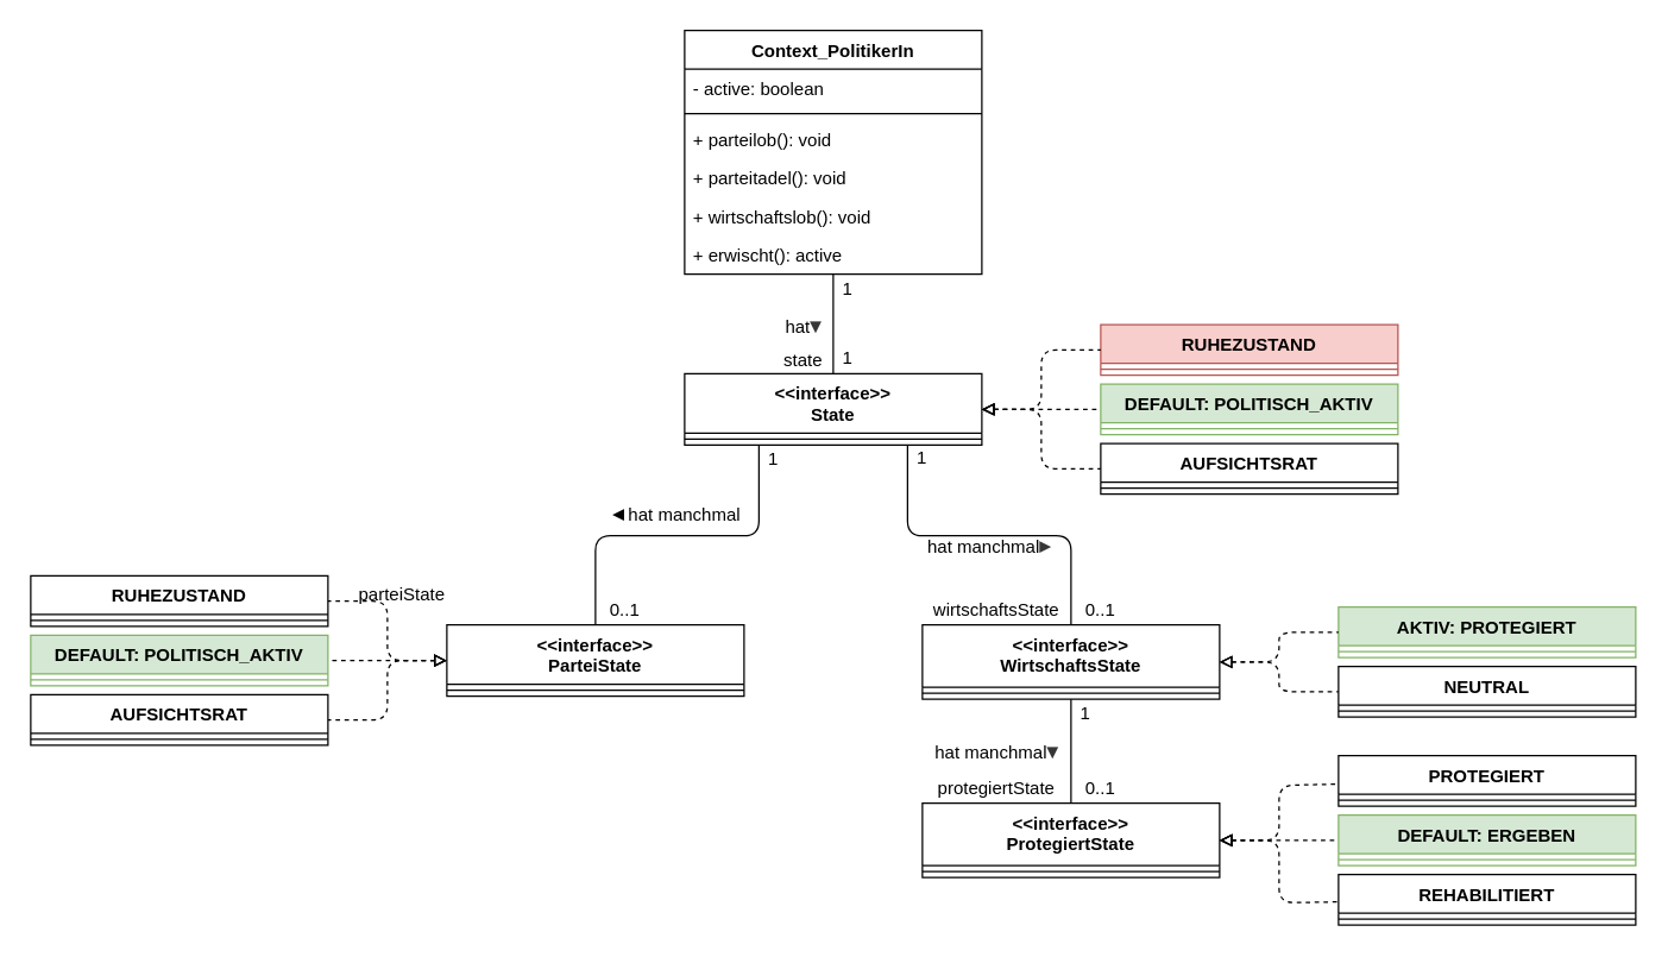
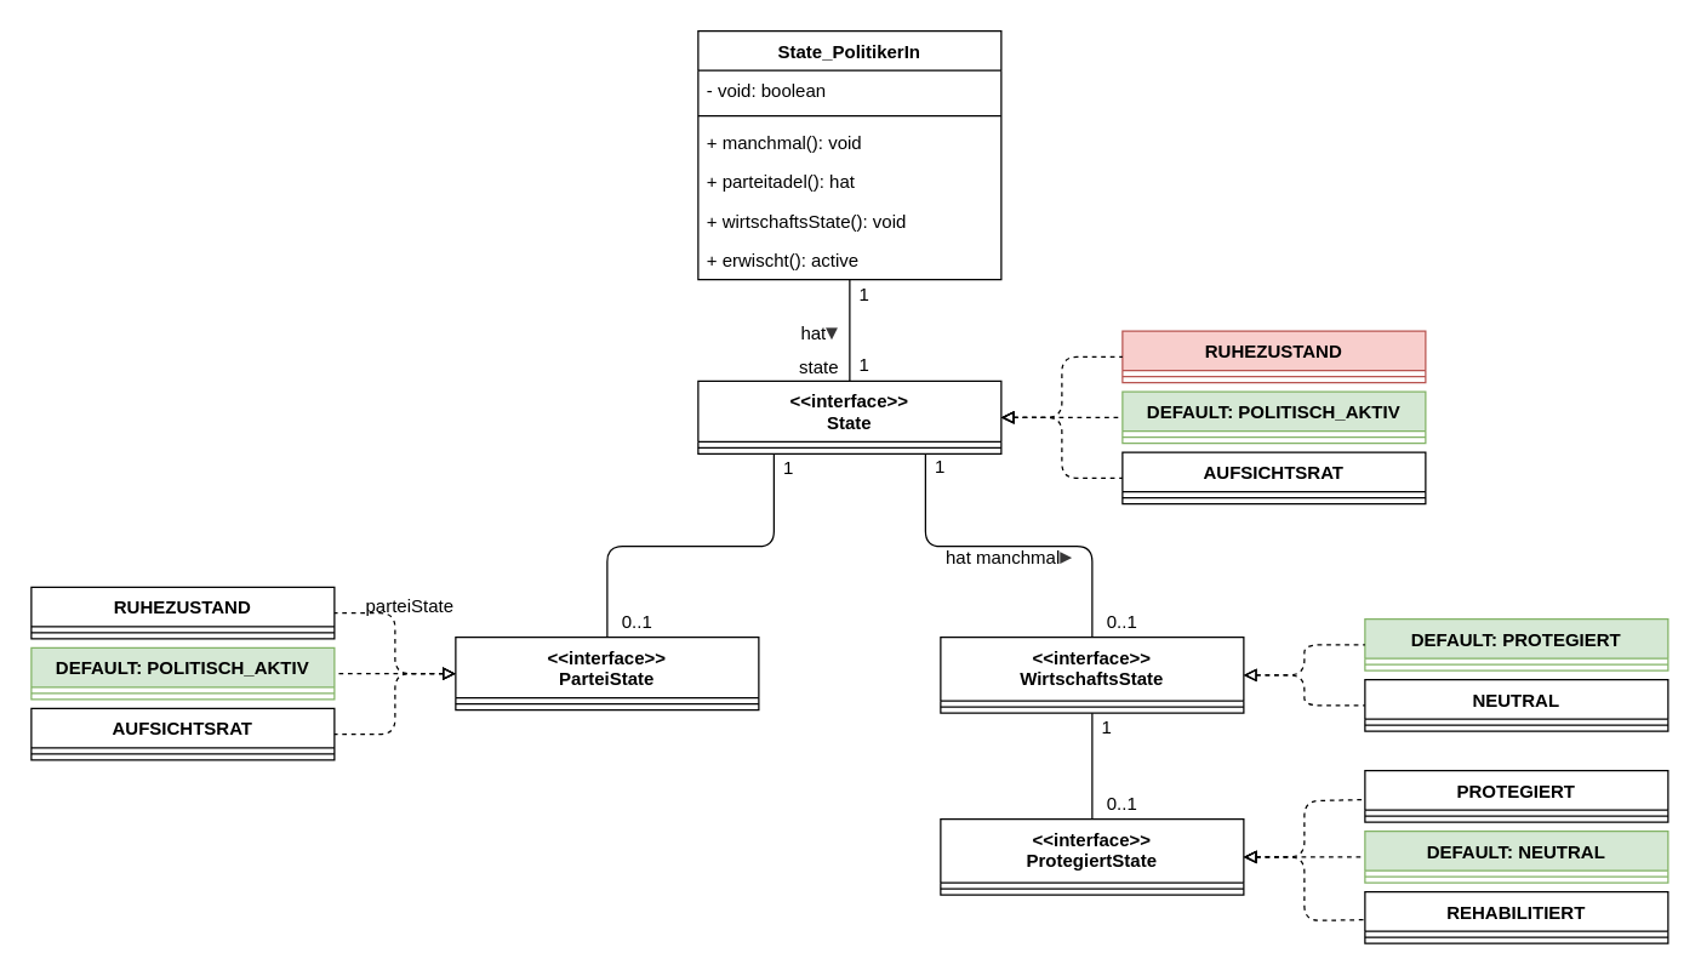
- <mxCell id="2" value="Context_PolitikerIn" style="swimlane;fontStyle=1;align=center;verticalAlign=top;childLayout=stackLayout;horizontal=1;startSize=26;horizontalStack=0;resizeParent=1;resizeParentMax=0;resizeLast=0;collapsible=1;marginBottom=0;" parent="1" vertex="1"><mxGeometry x="460" y="20" width="200" height="164" as="geometry" /></mxCell>
+ <mxCell id="2" value="State_PolitikerIn" style="swimlane;fontStyle=1;align=center;verticalAlign=top;childLayout=stackLayout;horizontal=1;startSize=26;horizontalStack=0;resizeParent=1;resizeParentMax=0;resizeLast=0;collapsible=1;marginBottom=0;" parent="1" vertex="1"><mxGeometry x="460" y="20" width="200" height="164" as="geometry" /></mxCell>
- <mxCell id="3" value="- active: boolean" style="text;strokeColor=none;fillColor=none;align=left;verticalAlign=top;spacingLeft=4;spacingRight=4;overflow=hidden;rotatable=0;points=[[0,0.5],[1,0.5]];portConstraint=eastwest;" parent="2" vertex="1"><mxGeometry y="26" width="200" height="26" as="geometry" /></mxCell>
+ <mxCell id="3" value="- void: boolean" style="text;strokeColor=none;fillColor=none;align=left;verticalAlign=top;spacingLeft=4;spacingRight=4;overflow=hidden;rotatable=0;points=[[0,0.5],[1,0.5]];portConstraint=eastwest;" parent="2" vertex="1"><mxGeometry y="26" width="200" height="26" as="geometry" /></mxCell>
- <mxCell id="5" value="+ parteilob(): void" style="text;strokeColor=none;fillColor=none;align=left;verticalAlign=top;spacingLeft=4;spacingRight=4;overflow=hidden;rotatable=0;points=[[0,0.5],[1,0.5]];portConstraint=eastwest;" parent="2" vertex="1"><mxGeometry y="60" width="200" height="26" as="geometry" /></mxCell>
+ <mxCell id="5" value="+ manchmal(): void" style="text;strokeColor=none;fillColor=none;align=left;verticalAlign=top;spacingLeft=4;spacingRight=4;overflow=hidden;rotatable=0;points=[[0,0.5],[1,0.5]];portConstraint=eastwest;" parent="2" vertex="1"><mxGeometry y="60" width="200" height="26" as="geometry" /></mxCell>
- <mxCell id="6" value="+ parteitadel(): void" style="text;strokeColor=none;fillColor=none;align=left;verticalAlign=top;spacingLeft=4;spacingRight=4;overflow=hidden;rotatable=0;points=[[0,0.5],[1,0.5]];portConstraint=eastwest;" parent="2" vertex="1"><mxGeometry y="86" width="200" height="26" as="geometry" /></mxCell>
+ <mxCell id="6" value="+ parteitadel(): hat" style="text;strokeColor=none;fillColor=none;align=left;verticalAlign=top;spacingLeft=4;spacingRight=4;overflow=hidden;rotatable=0;points=[[0,0.5],[1,0.5]];portConstraint=eastwest;" parent="2" vertex="1"><mxGeometry y="86" width="200" height="26" as="geometry" /></mxCell>
- <mxCell id="7" value="+ wirtschaftslob(): void" style="text;strokeColor=none;fillColor=none;align=left;verticalAlign=top;spacingLeft=4;spacingRight=4;overflow=hidden;rotatable=0;points=[[0,0.5],[1,0.5]];portConstraint=eastwest;" parent="2" vertex="1"><mxGeometry y="112" width="200" height="26" as="geometry" /></mxCell>
+ <mxCell id="7" value="+ wirtschaftsState(): void" style="text;strokeColor=none;fillColor=none;align=left;verticalAlign=top;spacingLeft=4;spacingRight=4;overflow=hidden;rotatable=0;points=[[0,0.5],[1,0.5]];portConstraint=eastwest;" parent="2" vertex="1"><mxGeometry y="112" width="200" height="26" as="geometry" /></mxCell>
- <mxCell id="65" value="&lt;span style=&quot;color: rgb(0 , 0 , 0) ; font-family: &amp;#34;helvetica&amp;#34; ; font-style: normal ; letter-spacing: normal ; text-indent: 0px ; text-transform: none ; word-spacing: 0px ; display: inline ; float: none&quot;&gt;&lt;font size=&quot;1&quot;&gt;&lt;b style=&quot;font-size: 14px&quot;&gt;◂&lt;/b&gt;&lt;/font&gt;&lt;/span&gt;&lt;span style=&quot;color: rgb(0 , 0 , 0) ; font-family: &amp;#34;helvetica&amp;#34; ; font-size: 12px ; font-style: normal ; font-weight: 400 ; letter-spacing: normal ; text-indent: 0px ; text-transform: none ; word-spacing: 0px ; display: inline ; float: none&quot;&gt;&amp;nbsp;hat manchmal&lt;/span&gt;" style="text;whiteSpace=wrap;html=1;fontSize=14;fontFamily=Helvetica;align=center;" parent="1" vertex="1"><mxGeometry x="400" y="329.5" width="110" height="30" as="geometry" /></mxCell>
- <mxCell id="68" value="wirtschaftsState" style="text;html=1;strokeColor=none;fillColor=none;align=center;verticalAlign=middle;whiteSpace=wrap;rounded=0;" parent="1" vertex="1"><mxGeometry x="620" y="400" width="100" height="20" as="geometry" /></mxCell>
- <mxCell id="39" value="AKTIV: PROTEGIERT" style="swimlane;fontStyle=1;align=center;verticalAlign=top;childLayout=stackLayout;horizontal=1;startSize=26;horizontalStack=0;resizeParent=1;resizeParentMax=0;resizeLast=0;collapsible=1;marginBottom=0;fillColor=#d5e8d4;strokeColor=#82b366;" parent="1" vertex="1"><mxGeometry x="900" y="408" width="200" height="34" as="geometry" /></mxCell>
+ <mxCell id="39" value="DEFAULT: PROTEGIERT" style="swimlane;fontStyle=1;align=center;verticalAlign=top;childLayout=stackLayout;horizontal=1;startSize=26;horizontalStack=0;resizeParent=1;resizeParentMax=0;resizeLast=0;collapsible=1;marginBottom=0;fillColor=#d5e8d4;strokeColor=#82b366;" parent="1" vertex="1"><mxGeometry x="900" y="408" width="200" height="34" as="geometry" /></mxCell>
- <mxCell id="63" value="&lt;font&gt;hat manchmal&lt;/font&gt;&lt;font style=&quot;color: rgb(55 , 54 , 55) ; font-weight: bold ; font-size: 14px&quot;&gt;▾&lt;/font&gt;" style="text;html=1;strokeColor=none;fillColor=none;align=center;verticalAlign=middle;whiteSpace=wrap;rounded=0;" parent="1" vertex="1"><mxGeometry x="620" y="490" width="100" height="30" as="geometry" /></mxCell>
- <mxCell id="69" value="protegiertState" style="text;html=1;strokeColor=none;fillColor=none;align=center;verticalAlign=middle;whiteSpace=wrap;rounded=0;" parent="1" vertex="1"><mxGeometry x="620" y="520" width="100" height="20" as="geometry" /></mxCell>
- <mxCell id="47" value="DEFAULT: ERGEBEN" style="swimlane;fontStyle=1;align=center;verticalAlign=top;childLayout=stackLayout;horizontal=1;startSize=26;horizontalStack=0;resizeParent=1;resizeParentMax=0;resizeLast=0;collapsible=1;marginBottom=0;fillColor=#d5e8d4;strokeColor=#82b366;" parent="1" vertex="1"><mxGeometry x="900" y="548" width="200" height="34" as="geometry" /></mxCell>
+ <mxCell id="47" value="DEFAULT: NEUTRAL" style="swimlane;fontStyle=1;align=center;verticalAlign=top;childLayout=stackLayout;horizontal=1;startSize=26;horizontalStack=0;resizeParent=1;resizeParentMax=0;resizeLast=0;collapsible=1;marginBottom=0;fillColor=#d5e8d4;strokeColor=#82b366;" parent="1" vertex="1"><mxGeometry x="900" y="548" width="200" height="34" as="geometry" /></mxCell>
